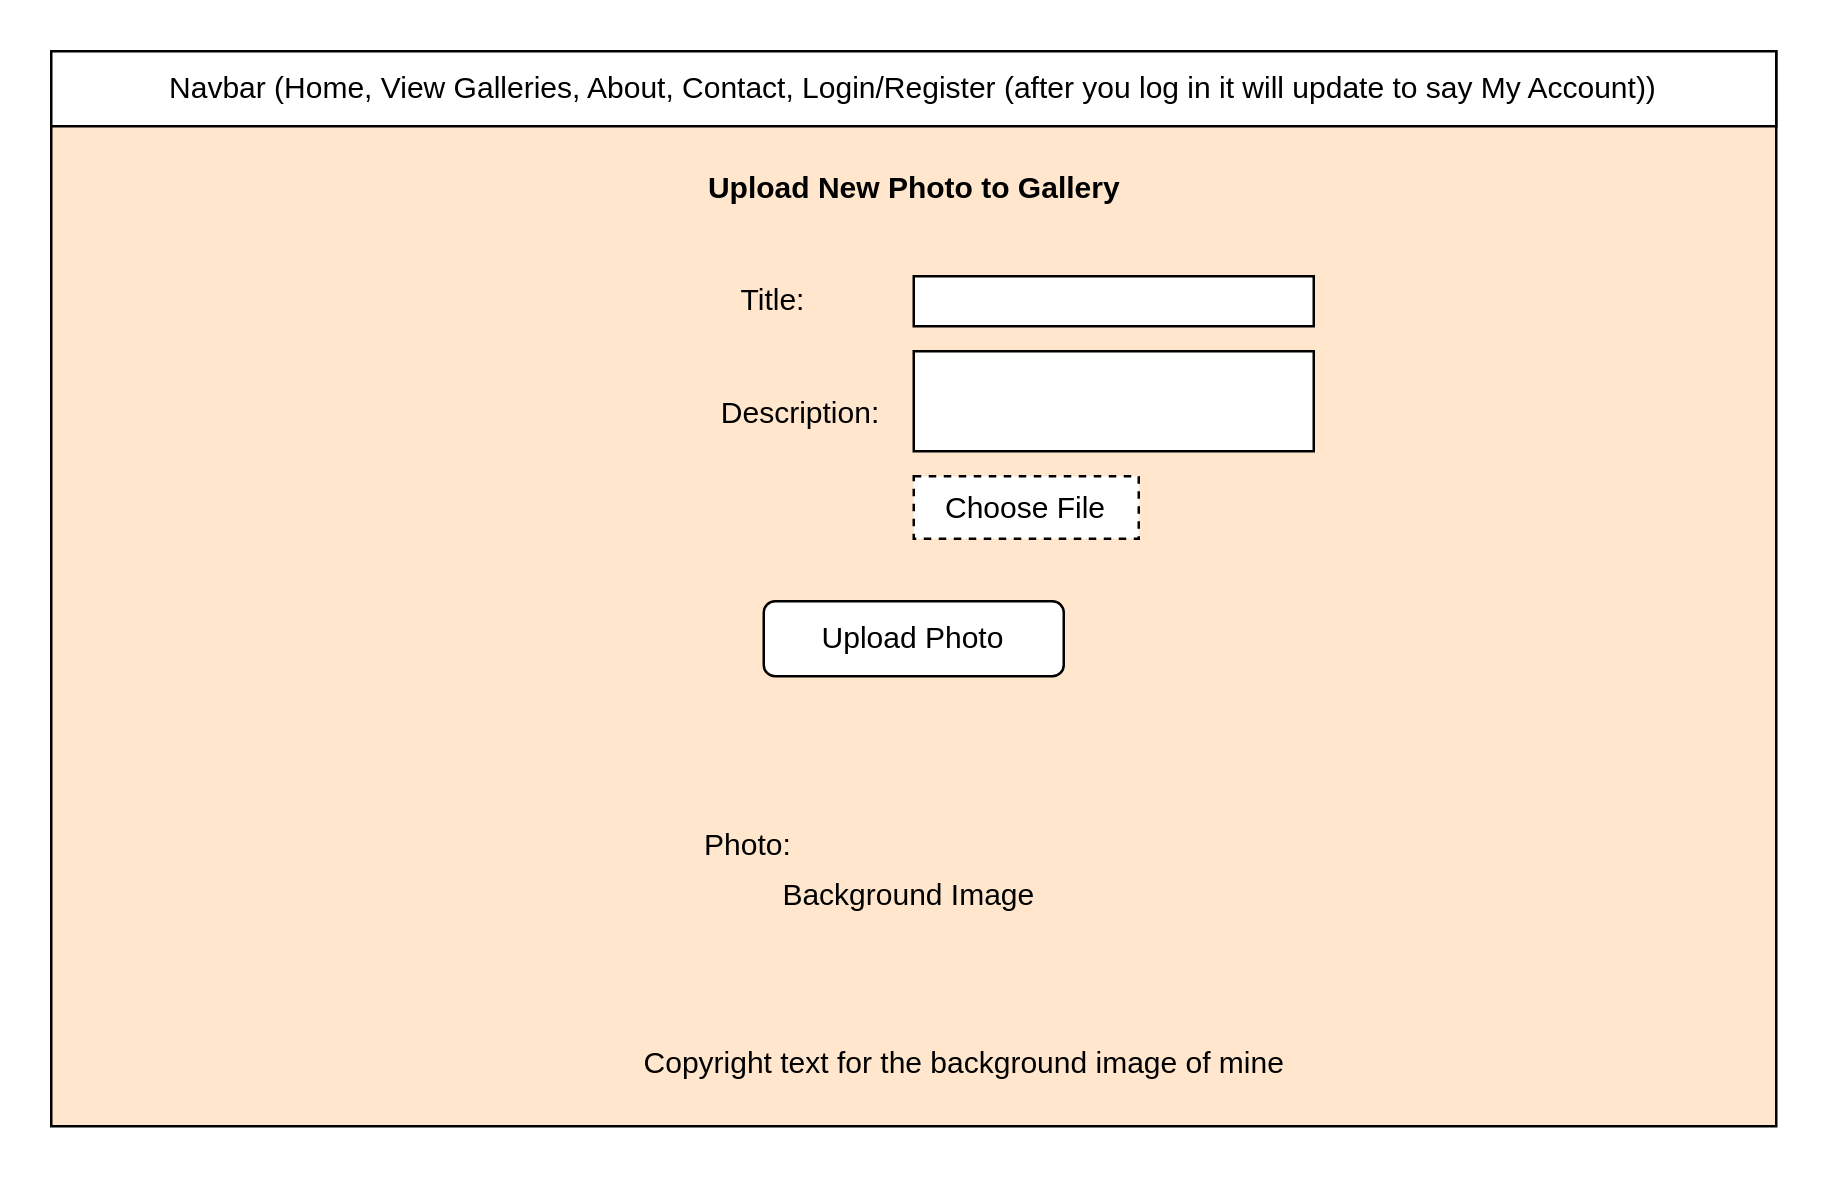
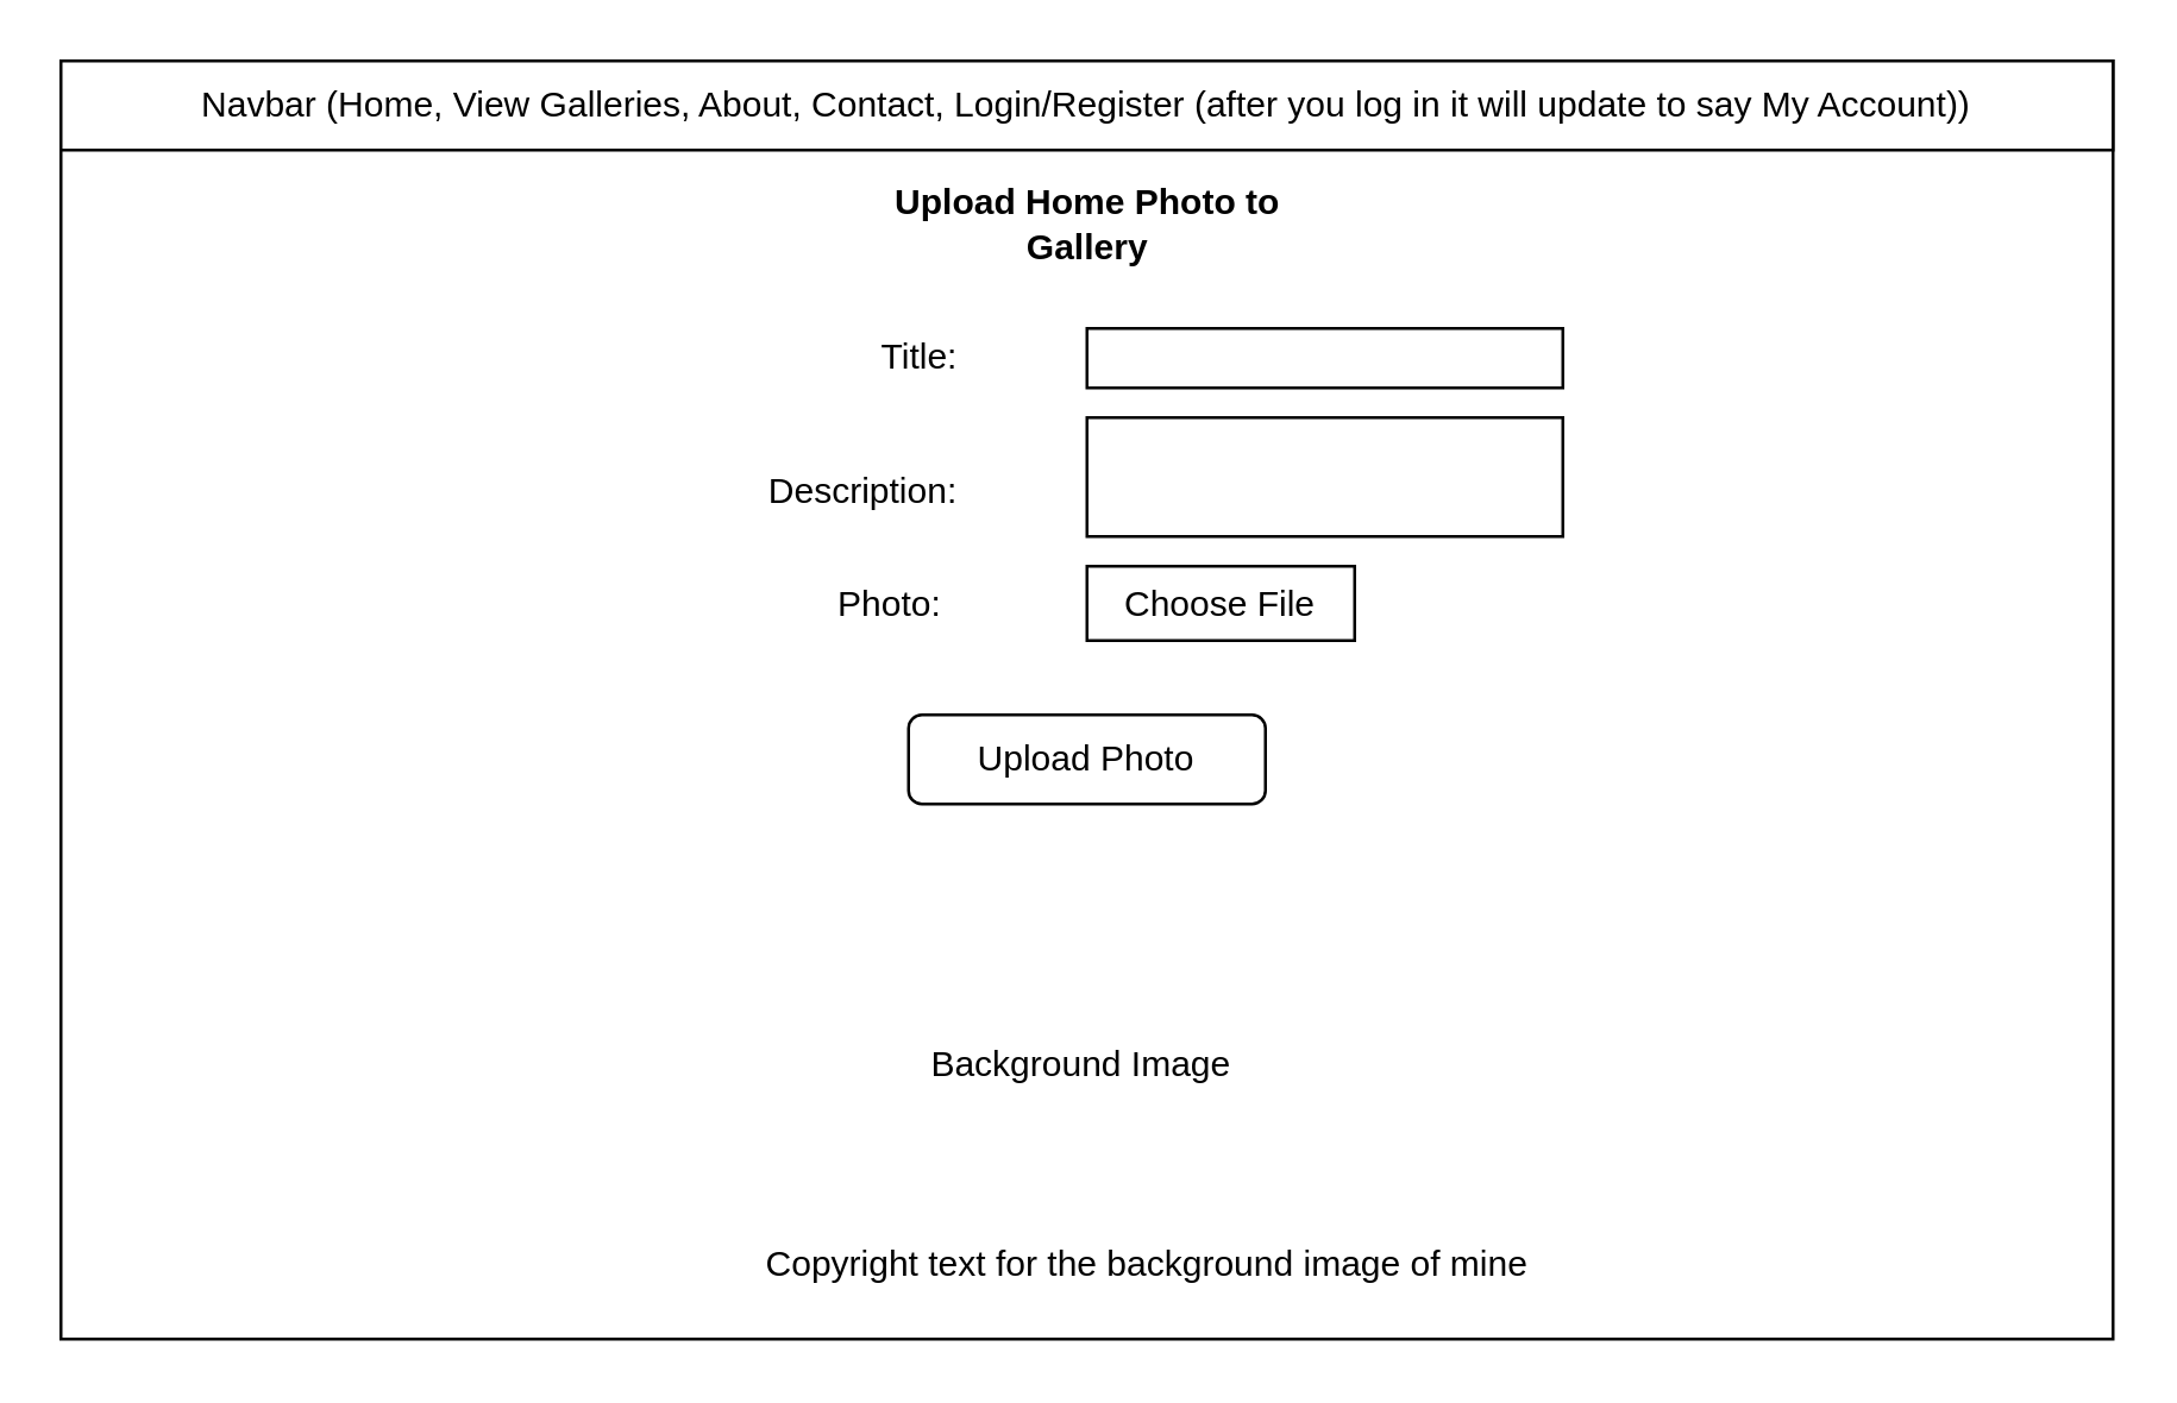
- <mxCell id="5" value="&lt;b&gt;Upload New Photo to Gallery&lt;/b&gt;" style="text;html=1;align=center;verticalAlign=middle;whiteSpace=wrap;rounded=0;" parent="1" vertex="1"><mxGeometry x="279" y="40" width="173" height="70" as="geometry" /></mxCell>
+ <mxCell id="5" value="&lt;b&gt;Upload Home Photo to Gallery&lt;/b&gt;" style="text;html=1;align=center;verticalAlign=middle;whiteSpace=wrap;rounded=0;" parent="1" vertex="1"><mxGeometry x="279" y="40" width="173" height="70" as="geometry" /></mxCell>
- <mxCell id="10" value="Description:" style="text;html=1;align=center;verticalAlign=middle;whiteSpace=wrap;rounded=0;" vertex="1" parent="1"><mxGeometry x="295" y="150" width="50" height="30" as="geometry" /></mxCell>
+ <mxCell id="10" value="Description:" style="text;html=1;align=center;verticalAlign=middle;whiteSpace=wrap;rounded=0;" vertex="1" parent="1"><mxGeometry x="265" y="150" width="50" height="30" as="geometry" /></mxCell>
- <mxCell id="12" value="Choose File" style="rounded=0;whiteSpace=wrap;html=1;dashed=1;" vertex="1" parent="1"><mxGeometry x="365" y="190" width="90" height="25" as="geometry" /></mxCell>
+ <mxCell id="12" value="Choose File" style="rounded=0;whiteSpace=wrap;html=1;" vertex="1" parent="1"><mxGeometry x="365" y="190" width="90" height="25" as="geometry" /></mxCell>
- <mxCell id="2" value="&lt;div&gt;&lt;br&gt;&lt;/div&gt;&lt;div&gt;&lt;br&gt;&lt;/div&gt;&lt;div&gt;&lt;br&gt;&lt;/div&gt;&lt;div&gt;&lt;br&gt;&lt;/div&gt;&lt;div&gt;&lt;br&gt;&lt;/div&gt;&lt;div&gt;&lt;br&gt;&lt;/div&gt;&lt;div&gt;&lt;br&gt;&lt;/div&gt;&lt;div&gt;&lt;br&gt;&lt;/div&gt;&lt;div&gt;&lt;br&gt;&lt;/div&gt;&lt;div&gt;&lt;br&gt;&lt;/div&gt;&lt;div&gt;&lt;br&gt;&lt;/div&gt;&lt;div&gt;&lt;br&gt;&lt;/div&gt;&lt;div&gt;&lt;br&gt;&lt;/div&gt;&lt;div&gt;&lt;br&gt;&lt;/div&gt;&lt;div&gt;&lt;br&gt;&lt;/div&gt;&lt;div&gt;&lt;br&gt;&lt;/div&gt;&lt;div&gt;&lt;br&gt;&lt;/div&gt;Background Image&amp;nbsp;" style="rounded=0;whiteSpace=wrap;html=1;fillColor=#ffe6cc;" parent="1" vertex="1"><mxGeometry x="20" y="20" width="690" height="430" as="geometry" /></mxCell>
+ <mxCell id="2" value="&lt;div&gt;&lt;br&gt;&lt;/div&gt;&lt;div&gt;&lt;br&gt;&lt;/div&gt;&lt;div&gt;&lt;br&gt;&lt;/div&gt;&lt;div&gt;&lt;br&gt;&lt;/div&gt;&lt;div&gt;&lt;br&gt;&lt;/div&gt;&lt;div&gt;&lt;br&gt;&lt;/div&gt;&lt;div&gt;&lt;br&gt;&lt;/div&gt;&lt;div&gt;&lt;br&gt;&lt;/div&gt;&lt;div&gt;&lt;br&gt;&lt;/div&gt;&lt;div&gt;&lt;br&gt;&lt;/div&gt;&lt;div&gt;&lt;br&gt;&lt;/div&gt;&lt;div&gt;&lt;br&gt;&lt;/div&gt;&lt;div&gt;&lt;br&gt;&lt;/div&gt;&lt;div&gt;&lt;br&gt;&lt;/div&gt;&lt;div&gt;&lt;br&gt;&lt;/div&gt;&lt;div&gt;&lt;br&gt;&lt;/div&gt;&lt;div&gt;&lt;br&gt;&lt;/div&gt;Background Image&amp;nbsp;" style="rounded=0;whiteSpace=wrap;html=1;" parent="1" vertex="1"><mxGeometry x="20" y="20" width="690" height="430" as="geometry" /></mxCell>
- <mxCell id="11" value="Photo:" style="text;html=1;align=center;verticalAlign=middle;whiteSpace=wrap;rounded=0;" vertex="1" parent="1"><mxGeometry x="279" y="322.5" width="40" height="30" as="geometry" /></mxCell>
+ <mxCell id="11" value="Photo:" style="text;html=1;align=center;verticalAlign=middle;whiteSpace=wrap;rounded=0;" vertex="1" parent="1"><mxGeometry x="279" y="187.5" width="40" height="30" as="geometry" /></mxCell>
